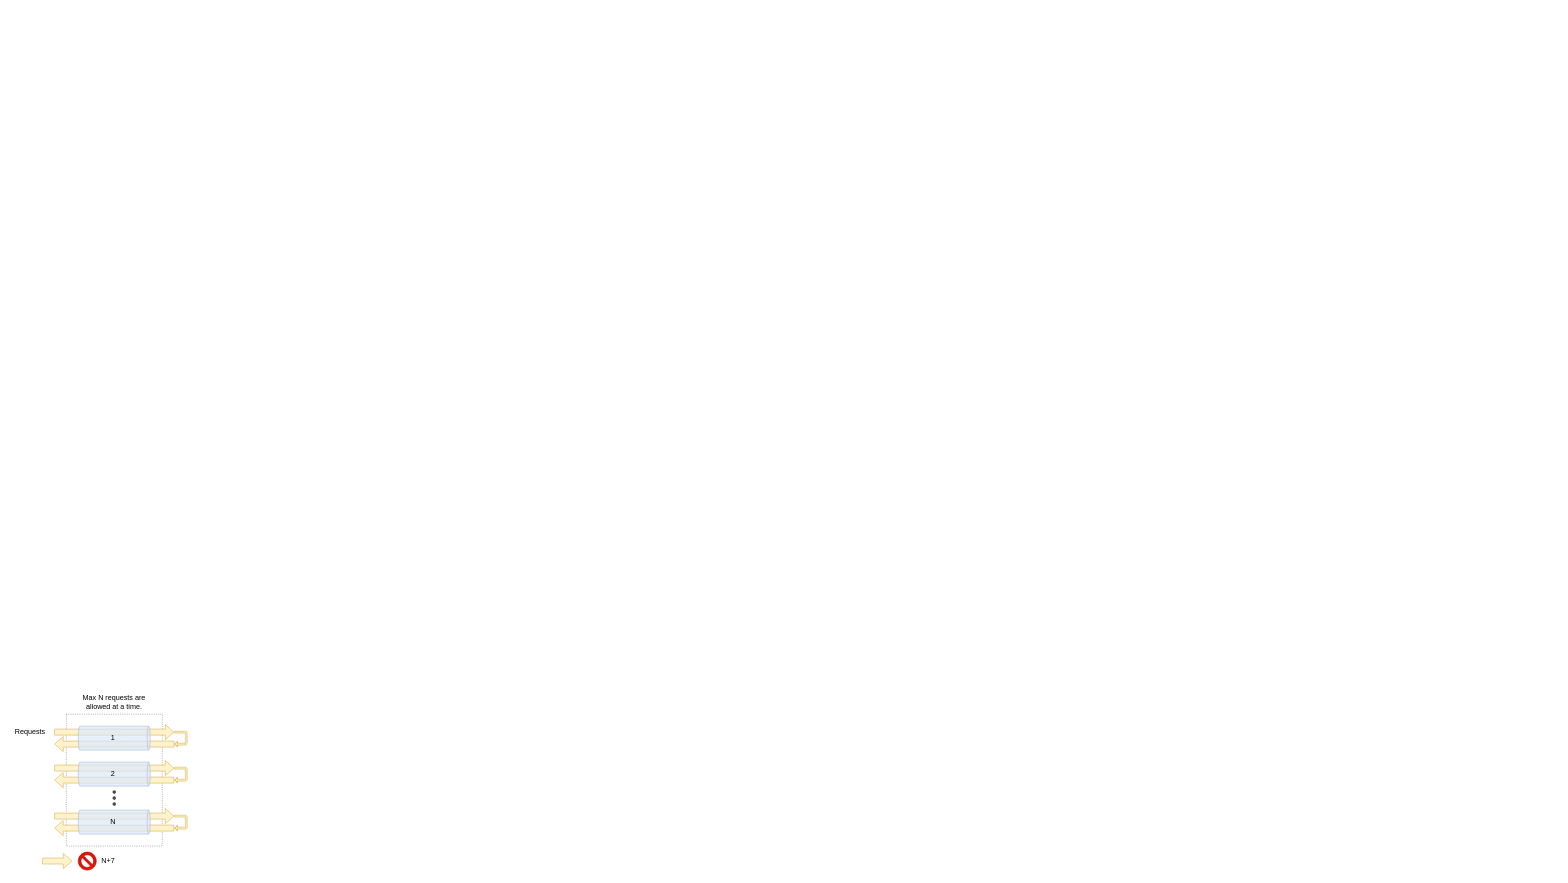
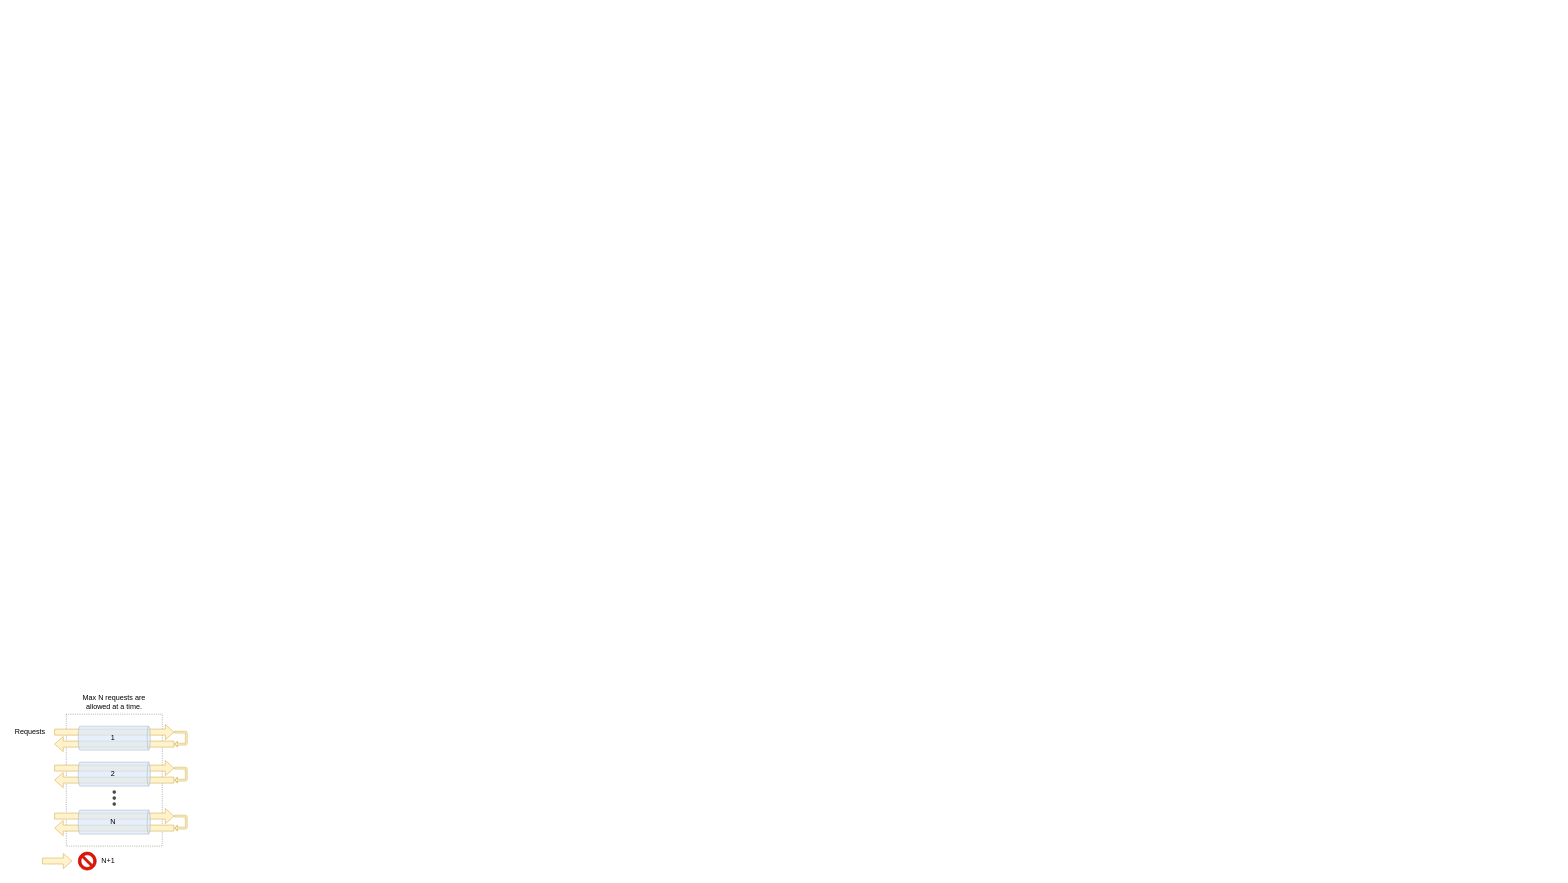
- <mxCell id="24" value="N+7" style="text;html=1;strokeColor=none;fillColor=none;align=center;verticalAlign=middle;whiteSpace=wrap;rounded=0;" vertex="1" parent="1"><mxGeometry x="160" y="1420" width="40" height="30" as="geometry" /></mxCell>
+ <mxCell id="24" value="N+1" style="text;html=1;strokeColor=none;fillColor=none;align=center;verticalAlign=middle;whiteSpace=wrap;rounded=0;" vertex="1" parent="1"><mxGeometry x="160" y="1420" width="40" height="30" as="geometry" /></mxCell>
